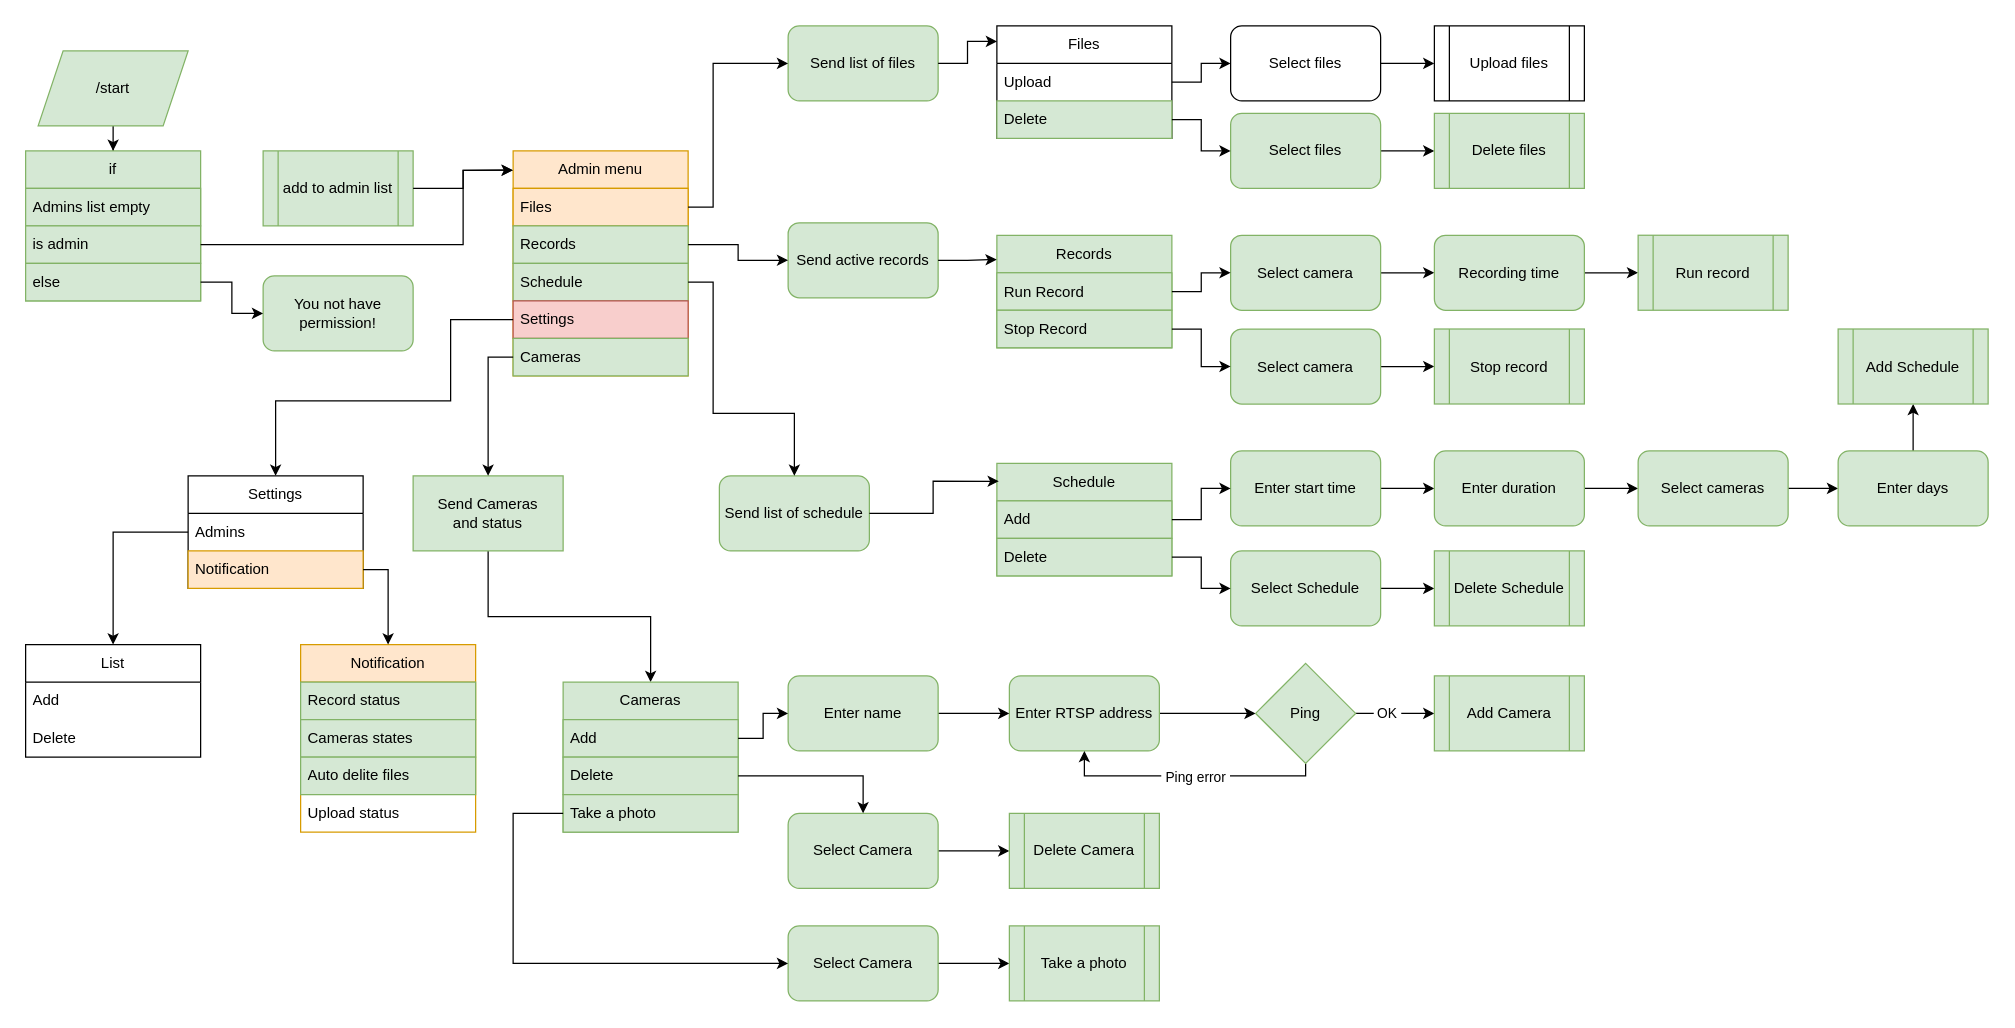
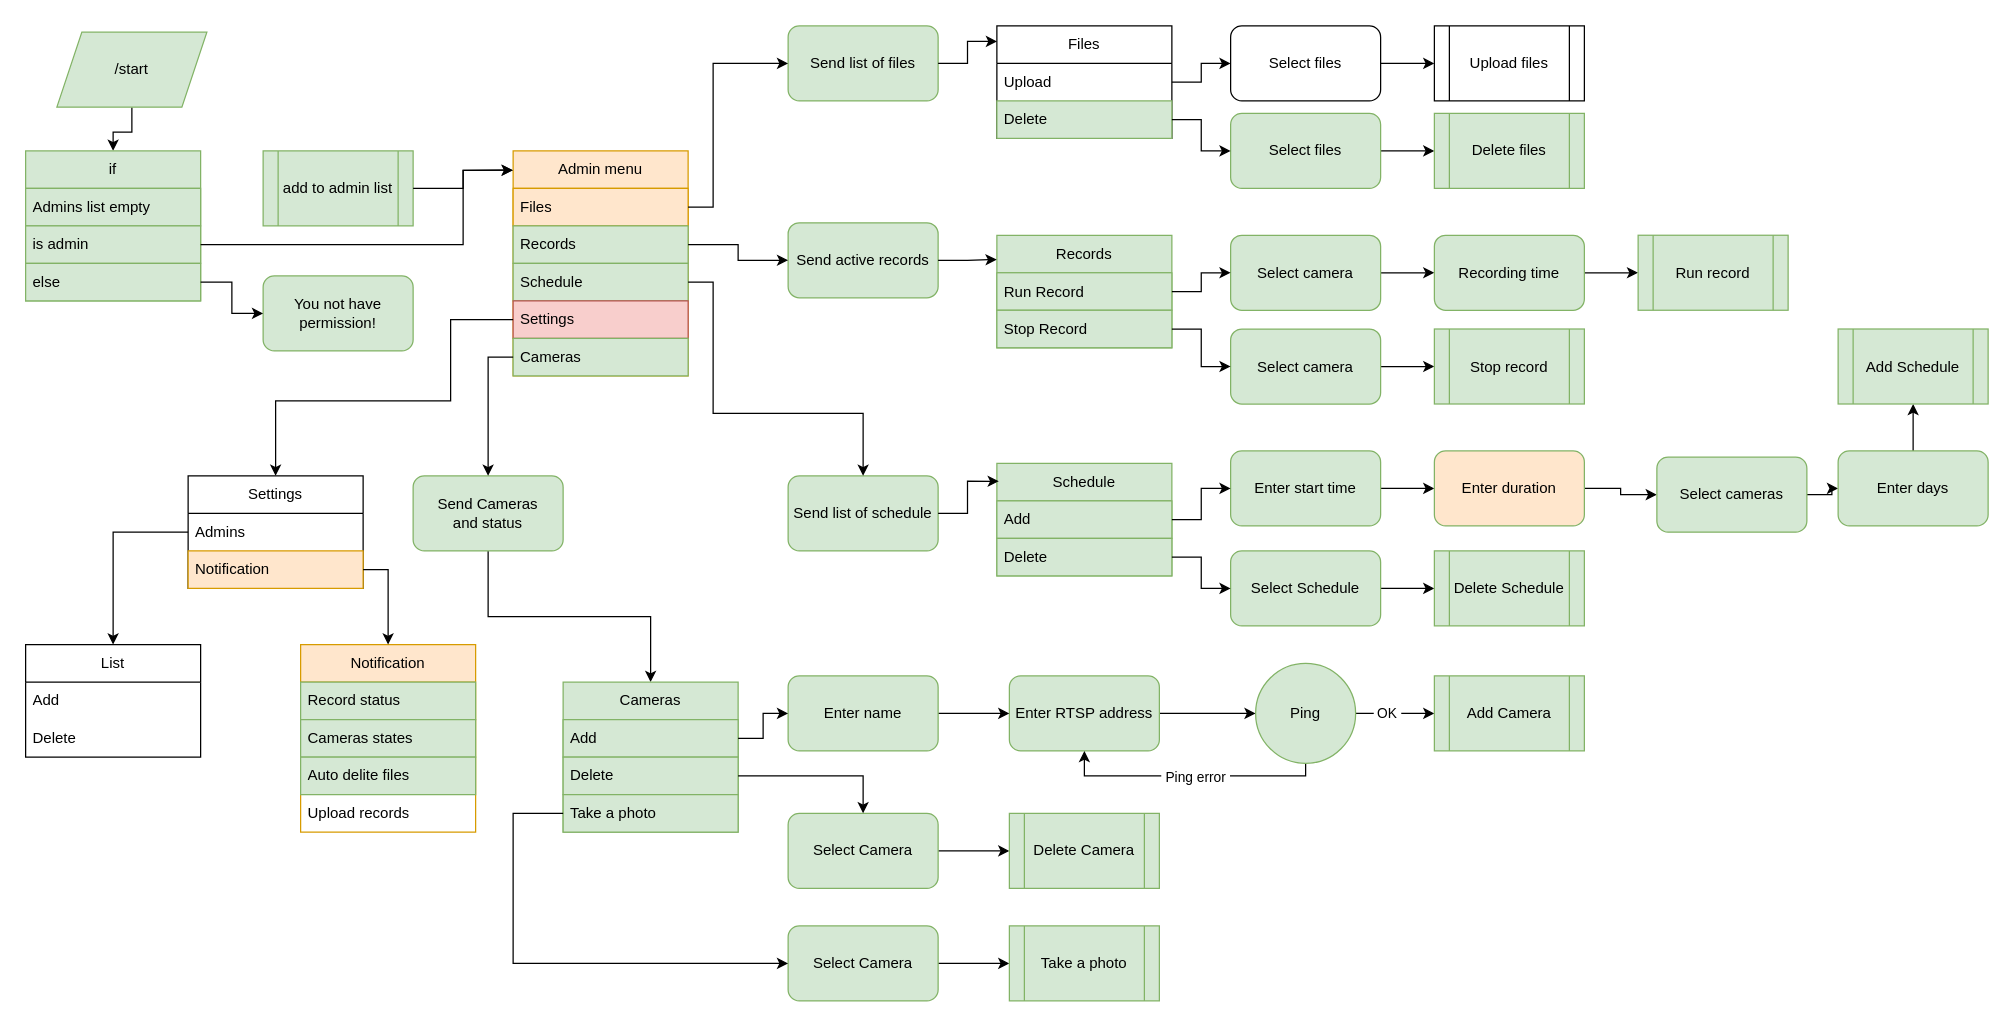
- <mxCell id="3" value="/start" style="shape=parallelogram;perimeter=parallelogramPerimeter;whiteSpace=wrap;html=1;fixedSize=1;fillColor=#d5e8d4;strokeColor=#82b366;" parent="1" vertex="1"><mxGeometry x="30" y="40" width="120" height="60" as="geometry" /></mxCell>
+ <mxCell id="3" value="/start" style="shape=parallelogram;perimeter=parallelogramPerimeter;whiteSpace=wrap;html=1;fixedSize=1;fillColor=#d5e8d4;strokeColor=#82b366;" parent="1" vertex="1"><mxGeometry x="45" y="25" width="120" height="60" as="geometry" /></mxCell>
- <mxCell id="52" value="Enter duration" style="rounded=1;whiteSpace=wrap;html=1;fillColor=#d5e8d4;strokeColor=#82b366;" parent="1" vertex="1"><mxGeometry x="1147" y="360" width="120" height="60" as="geometry" /></mxCell>
+ <mxCell id="52" value="Enter duration" style="rounded=1;whiteSpace=wrap;html=1;fillColor=#ffe6cc;strokeColor=#82b366;" parent="1" vertex="1"><mxGeometry x="1147" y="360" width="120" height="60" as="geometry" /></mxCell>
- <mxCell id="54" value="Select cameras" style="rounded=1;whiteSpace=wrap;html=1;fillColor=#d5e8d4;strokeColor=#82b366;" parent="1" vertex="1"><mxGeometry x="1310" y="360" width="120" height="60" as="geometry" /></mxCell>
+ <mxCell id="54" value="Select cameras" style="rounded=1;whiteSpace=wrap;html=1;fillColor=#d5e8d4;strokeColor=#82b366;" parent="1" vertex="1"><mxGeometry x="1325" y="365" width="120" height="60" as="geometry" /></mxCell>
- <mxCell id="59" value="Send&amp;nbsp;&lt;span style=&quot;text-align: left;&quot;&gt;Cameras&lt;/span&gt;&lt;div&gt;&lt;span style=&quot;text-align: left;&quot;&gt;and status&lt;/span&gt;&lt;/div&gt;" style="whiteSpace=wrap;html=1;fillColor=#d5e8d4;strokeColor=#82b366;rounded=0;" parent="1" vertex="1"><mxGeometry x="330" y="380" width="120" height="60" as="geometry" /></mxCell>
+ <mxCell id="59" value="Send&amp;nbsp;&lt;span style=&quot;text-align: left;&quot;&gt;Cameras&lt;/span&gt;&lt;div&gt;&lt;span style=&quot;text-align: left;&quot;&gt;and status&lt;/span&gt;&lt;/div&gt;" style="rounded=1;whiteSpace=wrap;html=1;fillColor=#d5e8d4;strokeColor=#82b366;" parent="1" vertex="1"><mxGeometry x="330" y="380" width="120" height="60" as="geometry" /></mxCell>
- <mxCell id="44" value="Send list of s&lt;span style=&quot;text-align: left;&quot;&gt;chedule&lt;/span&gt;" style="rounded=1;whiteSpace=wrap;html=1;fillColor=#d5e8d4;strokeColor=#82b366;" parent="1" vertex="1"><mxGeometry x="575" y="380" width="120" height="60" as="geometry" /></mxCell>
+ <mxCell id="44" value="Send list of s&lt;span style=&quot;text-align: left;&quot;&gt;chedule&lt;/span&gt;" style="rounded=1;whiteSpace=wrap;html=1;fillColor=#d5e8d4;strokeColor=#82b366;" parent="1" vertex="1"><mxGeometry x="630" y="380" width="120" height="60" as="geometry" /></mxCell>
- <mxCell id="74" value="Ping" style="rhombus;whiteSpace=wrap;html=1;fillColor=#d5e8d4;strokeColor=#82b366;" parent="1" vertex="1"><mxGeometry x="1004" y="530" width="80" height="80" as="geometry" /></mxCell>
+ <mxCell id="74" value="Ping" style="ellipse;whiteSpace=wrap;html=1;fillColor=#d5e8d4;strokeColor=#82b366;" parent="1" vertex="1"><mxGeometry x="1004" y="530" width="80" height="80" as="geometry" /></mxCell>
- <mxCell id="106" value="Upload status" style="text;strokeColor=none;fillColor=none;align=left;verticalAlign=middle;spacingLeft=4;spacingRight=4;overflow=hidden;points=[[0,0.5],[1,0.5]];portConstraint=eastwest;rotatable=0;whiteSpace=wrap;html=1;" parent="102" vertex="1"><mxGeometry y="120" width="140" height="30" as="geometry" /></mxCell>
+ <mxCell id="106" value="Upload records" style="text;strokeColor=none;fillColor=none;align=left;verticalAlign=middle;spacingLeft=4;spacingRight=4;overflow=hidden;points=[[0,0.5],[1,0.5]];portConstraint=eastwest;rotatable=0;whiteSpace=wrap;html=1;" parent="102" vertex="1"><mxGeometry y="120" width="140" height="30" as="geometry" /></mxCell>
